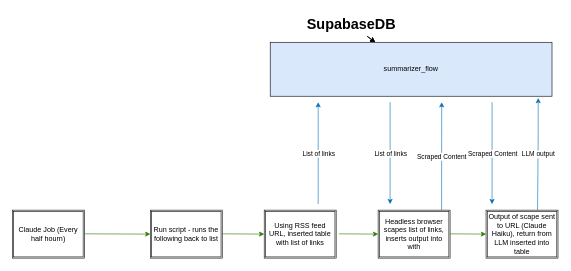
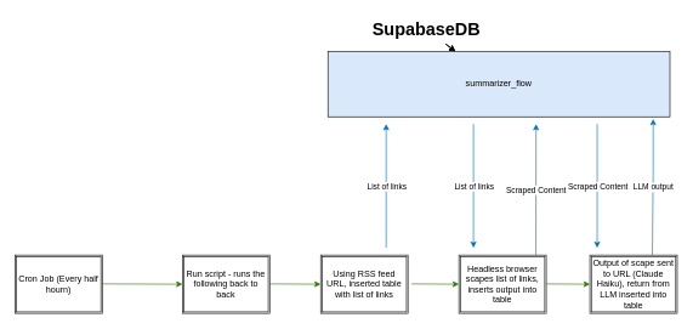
- <mxCell id="7" value="Claude Job (Every half hourn)" style="shape=ext;double=1;rounded=0;whiteSpace=wrap;html=1;" parent="1" vertex="1"><mxGeometry x="20" y="350" width="120" height="80" as="geometry" /></mxCell>
+ <mxCell id="7" value="Cron Job (Every half hourn)" style="shape=ext;double=1;rounded=0;whiteSpace=wrap;html=1;" parent="1" vertex="1"><mxGeometry x="20" y="350" width="120" height="80" as="geometry" /></mxCell>
- <mxCell id="23" value="Run script - runs the following back to list" style="shape=ext;double=1;rounded=0;whiteSpace=wrap;html=1;" parent="1" vertex="1"><mxGeometry x="250" y="350" width="120" height="80" as="geometry" /></mxCell>
+ <mxCell id="23" value="Run script - runs the following back to back" style="shape=ext;double=1;rounded=0;whiteSpace=wrap;html=1;" parent="1" vertex="1"><mxGeometry x="250" y="350" width="120" height="80" as="geometry" /></mxCell>
- <mxCell id="9" value="Headless browser scapes list of links, inserts output into with" style="shape=ext;double=1;rounded=0;whiteSpace=wrap;html=1;" parent="1" vertex="1"><mxGeometry x="630" y="350" width="120" height="80" as="geometry" /></mxCell>
+ <mxCell id="9" value="Headless browser scapes list of links, inserts output into table" style="shape=ext;double=1;rounded=0;whiteSpace=wrap;html=1;" parent="1" vertex="1"><mxGeometry x="630" y="350" width="120" height="80" as="geometry" /></mxCell>
